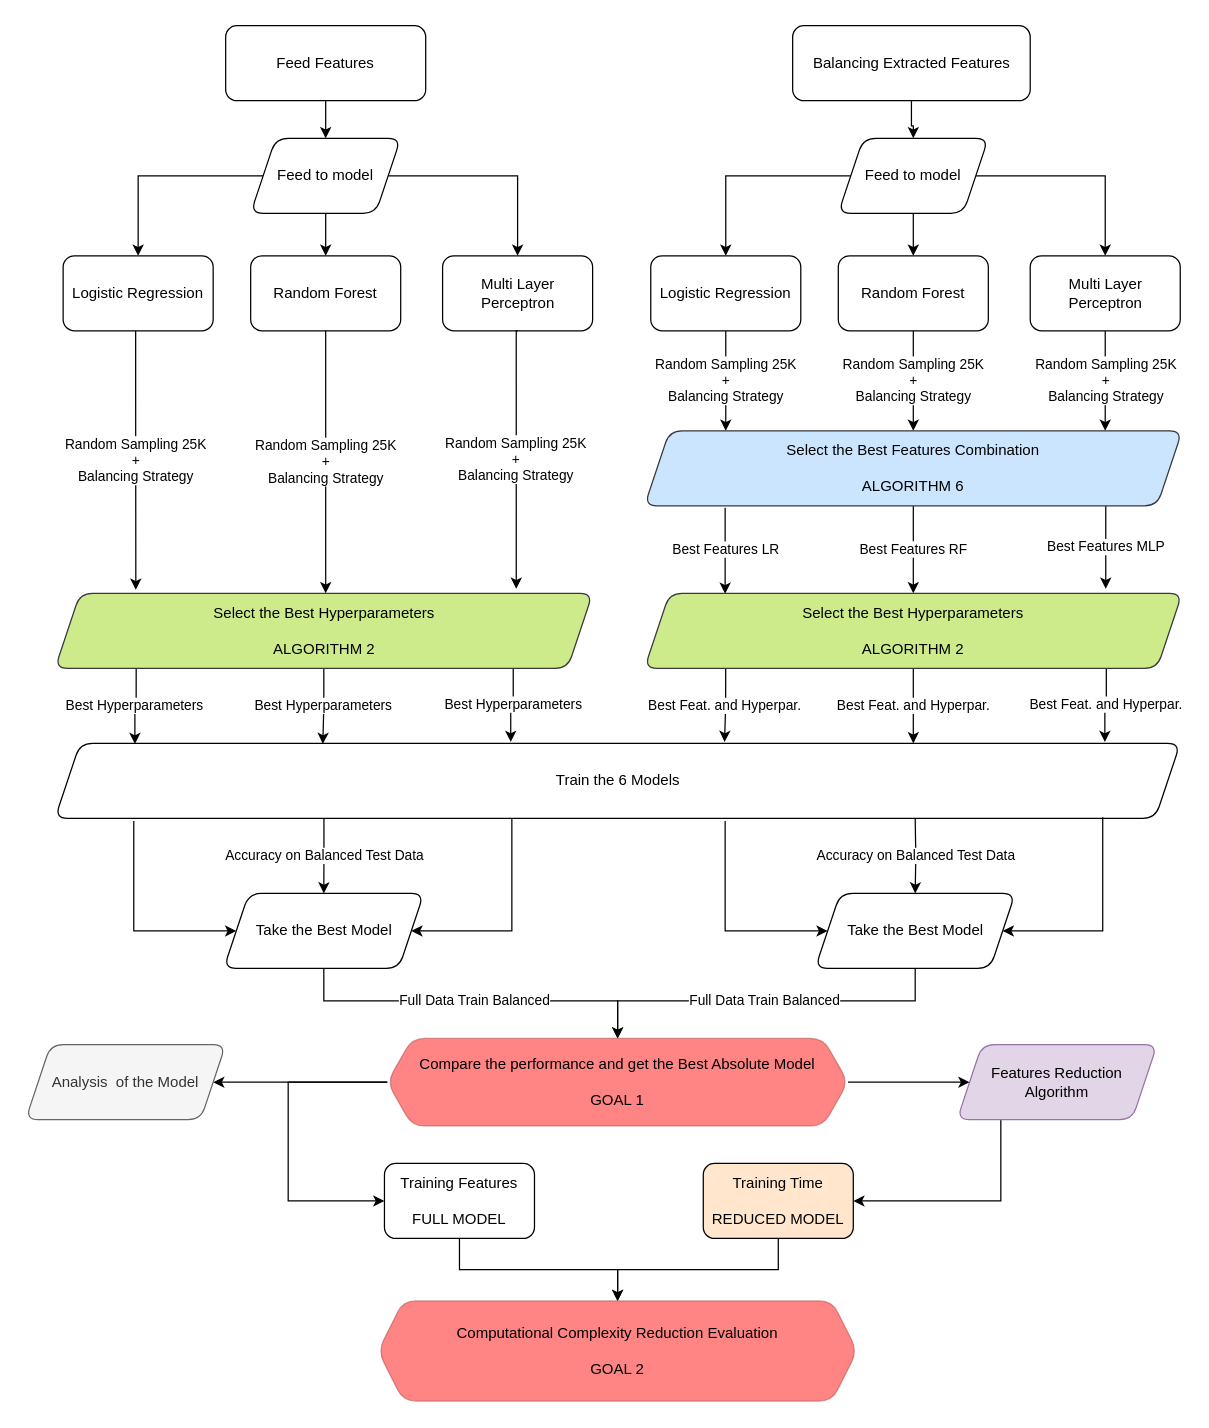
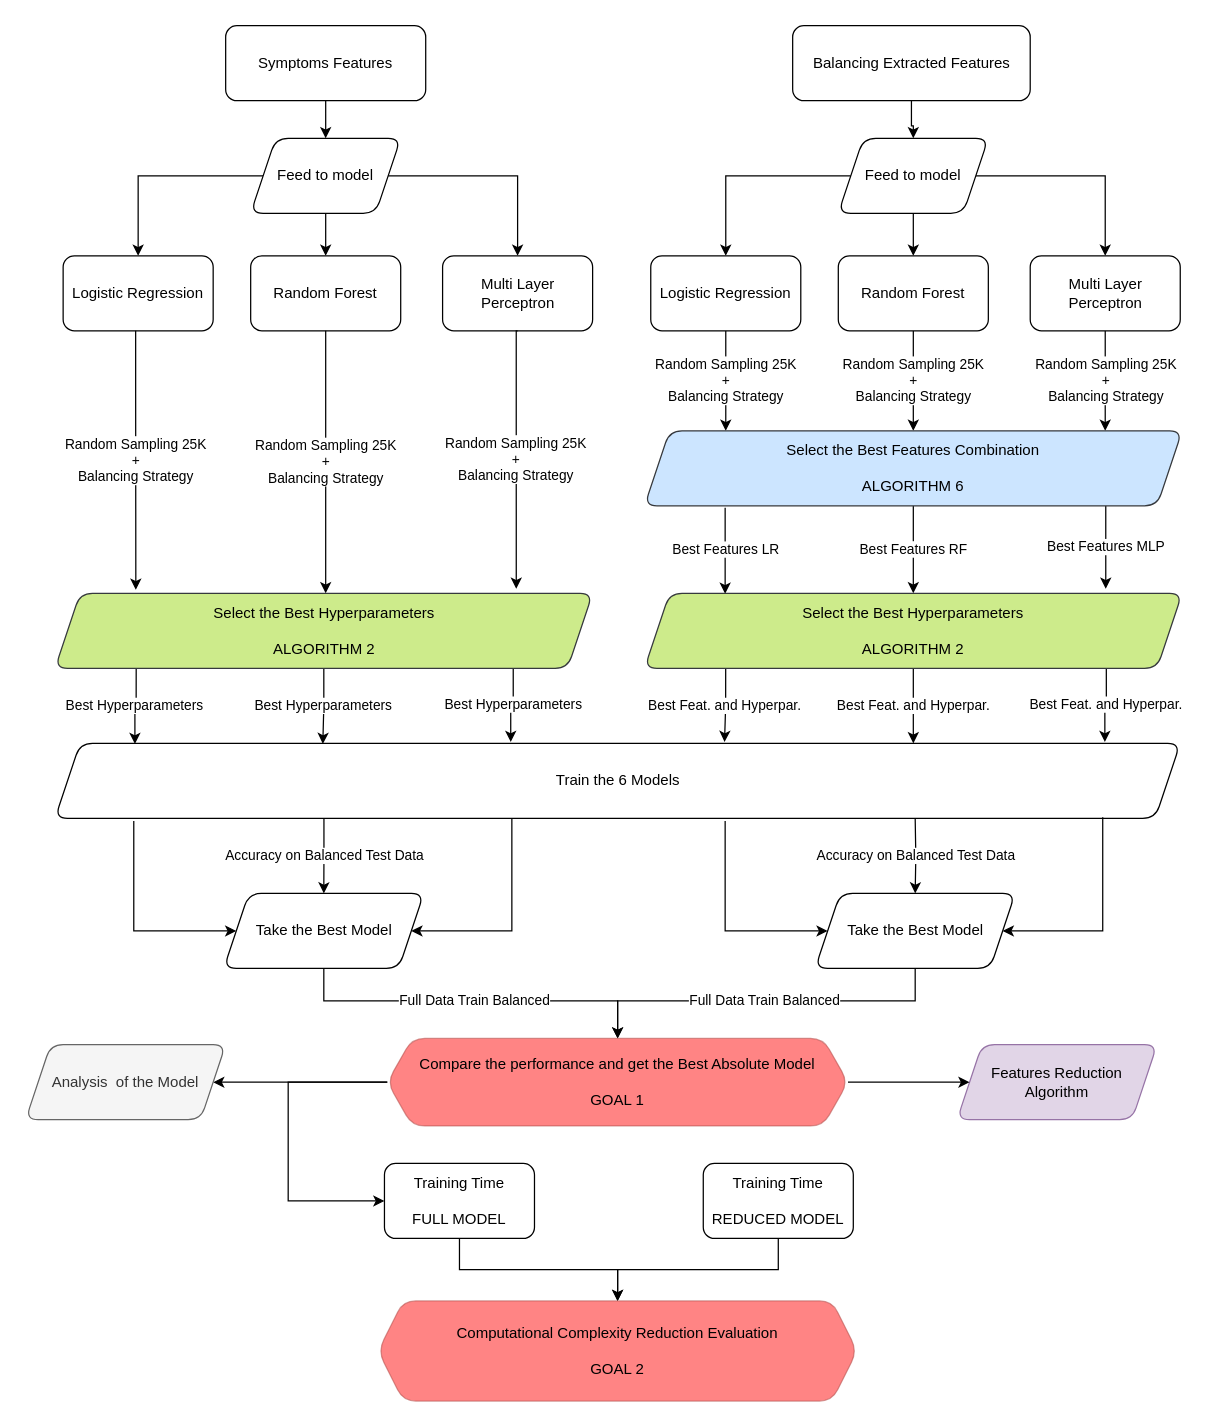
- <mxCell id="3" value="Feed&amp;nbsp;Features" style="rounded=1;whiteSpace=wrap;html=1;" parent="1" vertex="1"><mxGeometry x="180" y="20" width="160" height="60" as="geometry" /></mxCell>
+ <mxCell id="3" value="Symptoms&amp;nbsp;Features" style="rounded=1;whiteSpace=wrap;html=1;" parent="1" vertex="1"><mxGeometry x="180" y="20" width="160" height="60" as="geometry" /></mxCell>
- <mxCell id="54" value="Training Features&lt;br&gt;&lt;br&gt;FULL MODEL" style="rounded=1;whiteSpace=wrap;html=1;" parent="1" vertex="1"><mxGeometry x="307" y="930" width="120" height="60" as="geometry" /></mxCell>
+ <mxCell id="54" value="Training Time&lt;br&gt;&lt;br&gt;FULL MODEL" style="rounded=1;whiteSpace=wrap;html=1;" parent="1" vertex="1"><mxGeometry x="307" y="930" width="120" height="60" as="geometry" /></mxCell>
- <mxCell id="52" value="Training Time&lt;br&gt;&lt;br&gt;REDUCED MODEL" style="rounded=1;whiteSpace=wrap;html=1;fillColor=#ffe6cc;" parent="1" vertex="1"><mxGeometry x="562" y="930" width="120" height="60" as="geometry" /></mxCell>
+ <mxCell id="52" value="Training Time&lt;br&gt;&lt;br&gt;REDUCED MODEL" style="rounded=1;whiteSpace=wrap;html=1;" parent="1" vertex="1"><mxGeometry x="562" y="930" width="120" height="60" as="geometry" /></mxCell>
- <mxCell id="49" value="" style="edgeStyle=orthogonalEdgeStyle;rounded=0;orthogonalLoop=1;jettySize=auto;html=1;entryX=1;entryY=0.5;entryDx=0;entryDy=0;" parent="1" source="50" target="52" edge="1"><mxGeometry relative="1" as="geometry"><Array as="points"><mxPoint x="800" y="960" /></Array></mxGeometry></mxCell>
